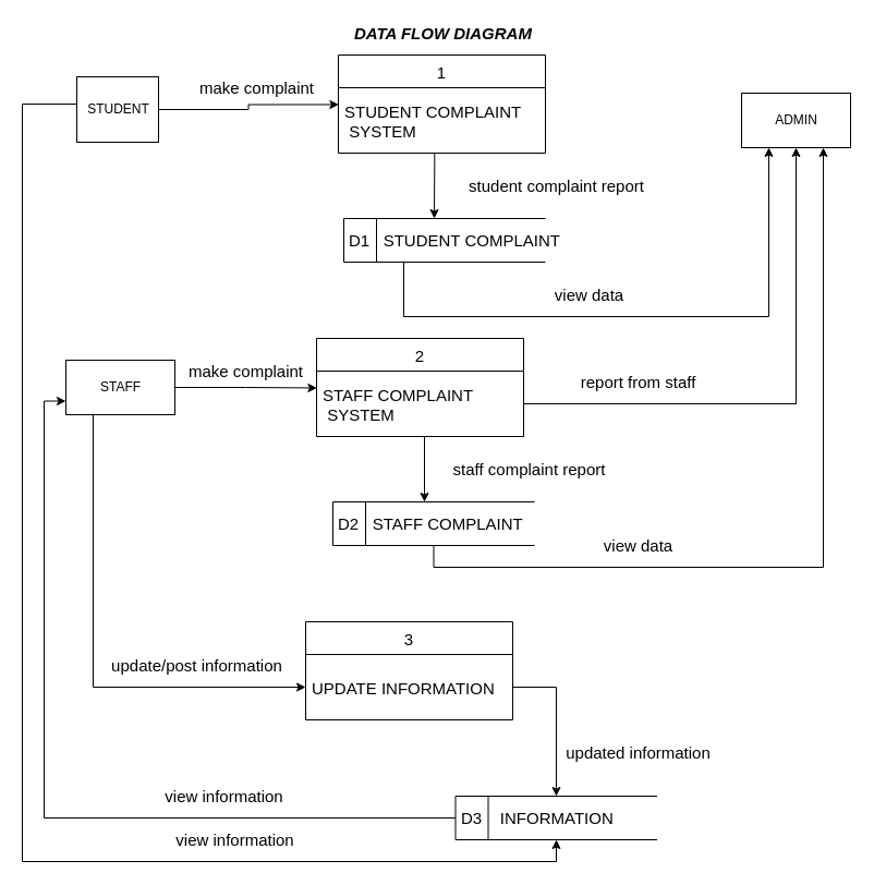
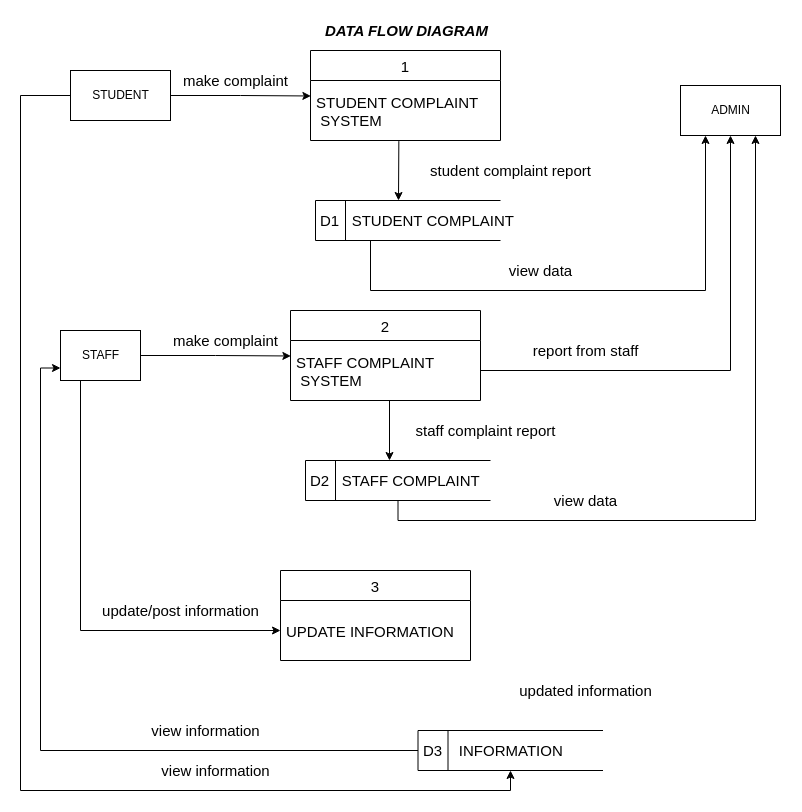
- <mxCell id="4" value="STUDENT" style="html=1;dashed=0;whitespace=wrap;" parent="1" vertex="1"><mxGeometry x="70" y="70" width="75" height="60" as="geometry" /></mxCell>
+ <mxCell id="4" value="STUDENT" style="html=1;dashed=0;whitespace=wrap;" parent="1" vertex="1"><mxGeometry x="70" y="70" width="100" height="50" as="geometry" /></mxCell>
- <mxCell id="16" value="STAFF" style="html=1;dashed=0;whitespace=wrap;" parent="1" vertex="1"><mxGeometry x="60" y="330" width="100" height="50" as="geometry" /></mxCell>
+ <mxCell id="16" value="STAFF" style="html=1;dashed=0;whitespace=wrap;" parent="1" vertex="1"><mxGeometry x="60" y="330" width="80" height="50" as="geometry" /></mxCell>
- <mxCell id="30" style="edgeStyle=orthogonalEdgeStyle;rounded=0;orthogonalLoop=1;jettySize=auto;html=1;exitX=0.5;exitY=0;exitDx=0;exitDy=0;fontSize=15;startArrow=classic;startFill=1;endArrow=none;endFill=0;" parent="1" source="32" target="28" edge="1"><mxGeometry relative="1" as="geometry" /></mxCell>
